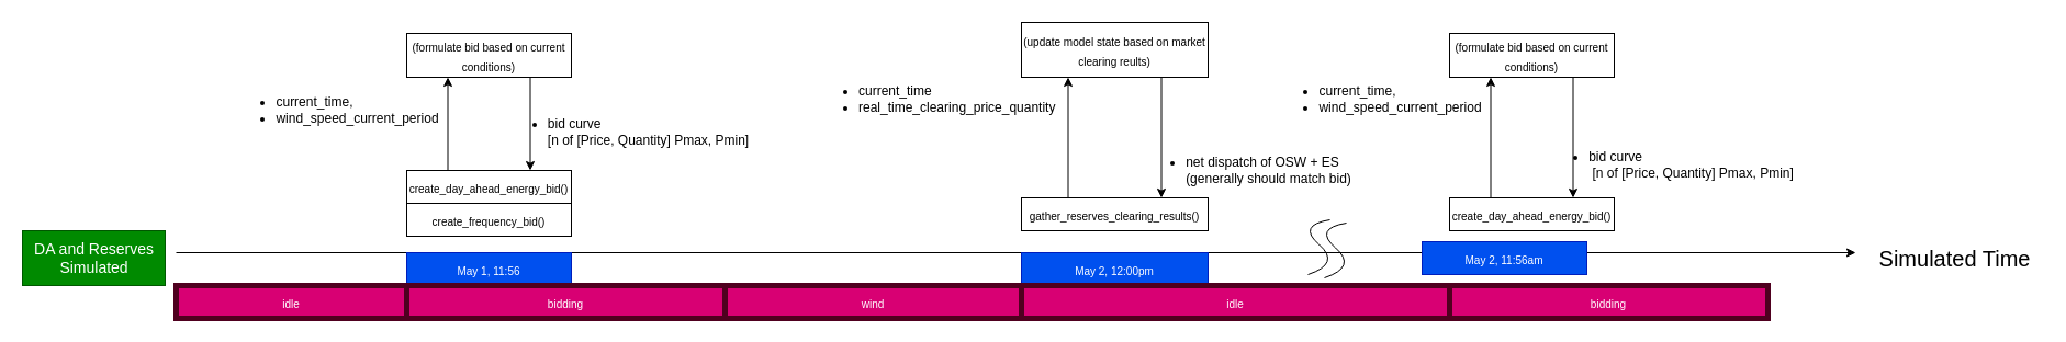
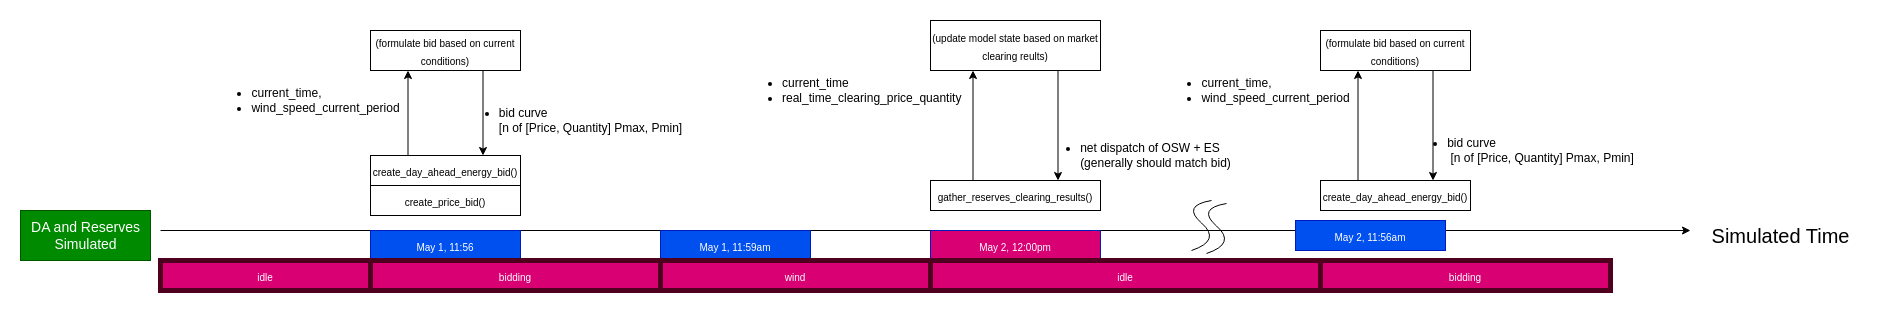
- <mxCell id="32" value="&lt;font size=&quot;1&quot;&gt;create_frequency_bid()&lt;/font&gt;" style="whiteSpace=wrap;html=1;fontSize=15;" parent="1" vertex="1"><mxGeometry x="370" y="185" width="150" height="30" as="geometry" /></mxCell>
+ <mxCell id="32" value="&lt;font size=&quot;1&quot;&gt;create_price_bid()&lt;/font&gt;" style="whiteSpace=wrap;html=1;fontSize=15;" parent="1" vertex="1"><mxGeometry x="370" y="185" width="150" height="30" as="geometry" /></mxCell>
+ <mxCell id="27" value="&lt;font size=&quot;1&quot;&gt;May 1, 11:59am&lt;/font&gt;" style="whiteSpace=wrap;html=1;fontSize=15;fillColor=#0050ef;fontColor=#ffffff;strokeColor=#001DBC;" parent="1" vertex="1"><mxGeometry x="660" y="230" width="150" height="30" as="geometry" /></mxCell>
- <mxCell id="12" value="&lt;font size=&quot;1&quot;&gt;May 2, 12:00pm&lt;/font&gt;" style="whiteSpace=wrap;html=1;fontSize=15;fillColor=#0050ef;fontColor=#ffffff;strokeColor=#001DBC;" parent="1" vertex="1"><mxGeometry x="930" y="230" width="170" height="30" as="geometry" /></mxCell>
+ <mxCell id="12" value="&lt;font size=&quot;1&quot;&gt;May 2, 12:00pm&lt;/font&gt;" style="whiteSpace=wrap;html=1;fontSize=15;fillColor=#d80073;fontColor=#ffffff;strokeColor=#001DBC;" parent="1" vertex="1"><mxGeometry x="930" y="230" width="170" height="30" as="geometry" /></mxCell>
